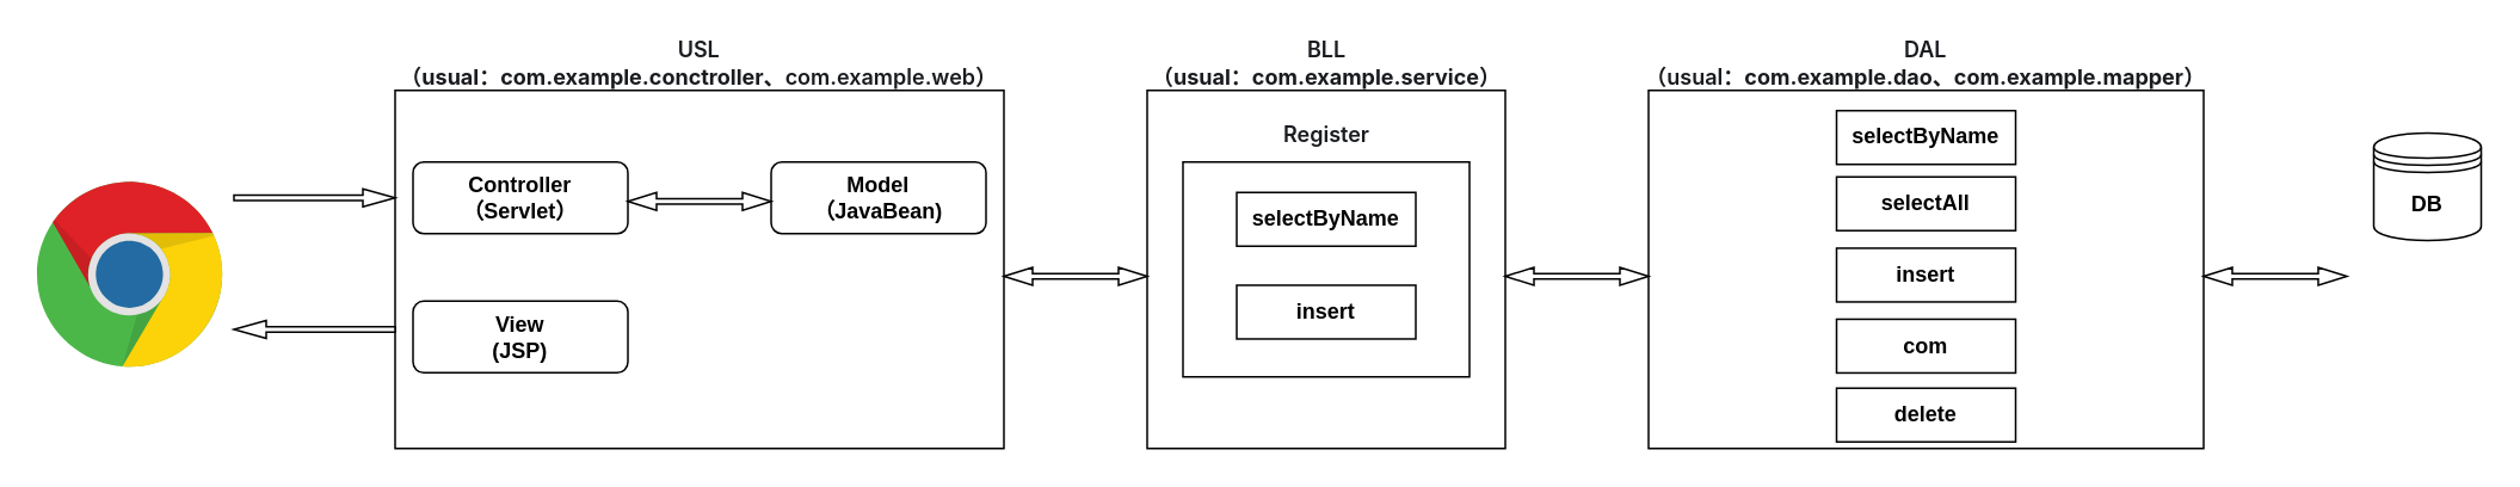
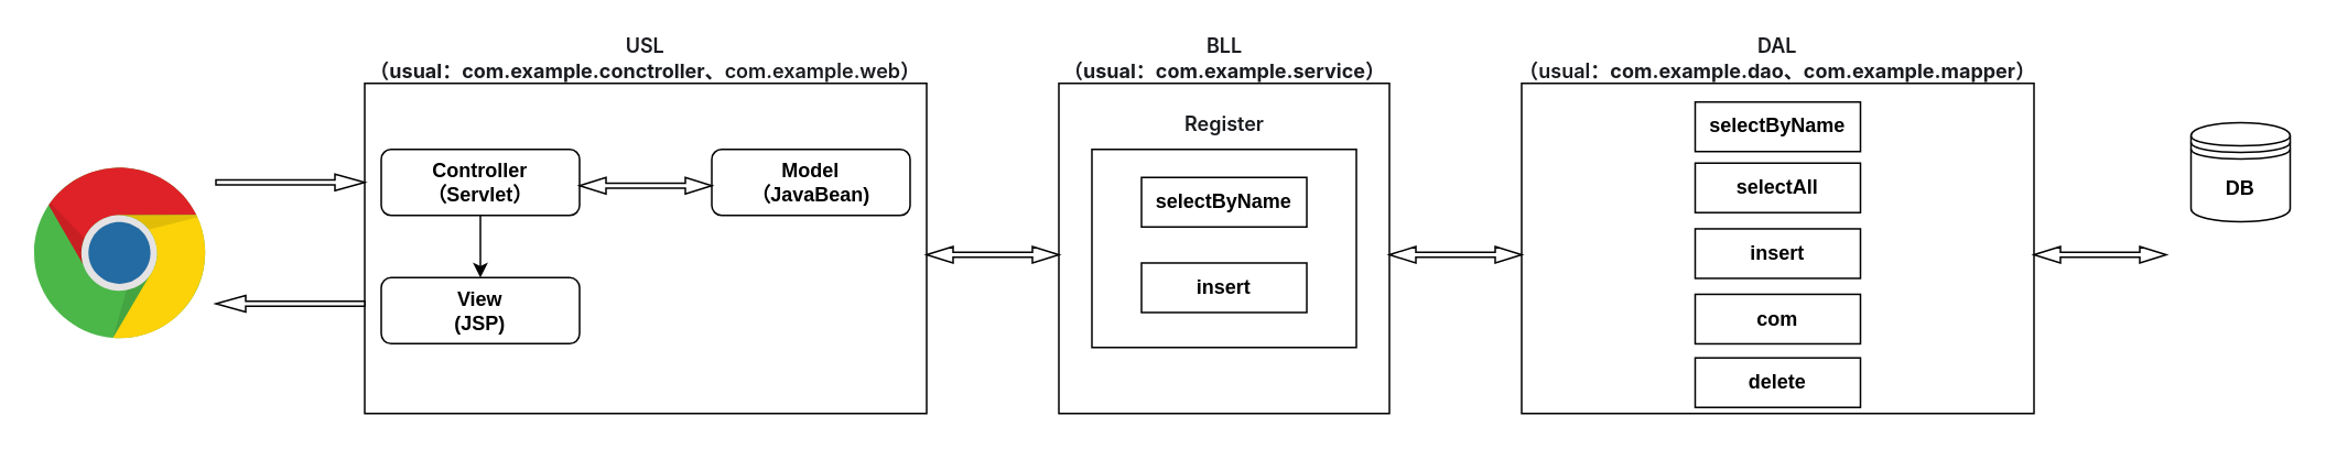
+ <mxCell id="6" style="edgeStyle=orthogonalEdgeStyle;rounded=0;orthogonalLoop=1;jettySize=auto;html=1;exitX=0.5;exitY=1;exitDx=0;exitDy=0;entryX=0.5;entryY=0;entryDx=0;entryDy=0;" edge="1" parent="1" source="7" target="5"><mxGeometry relative="1" as="geometry" /></mxCell>
